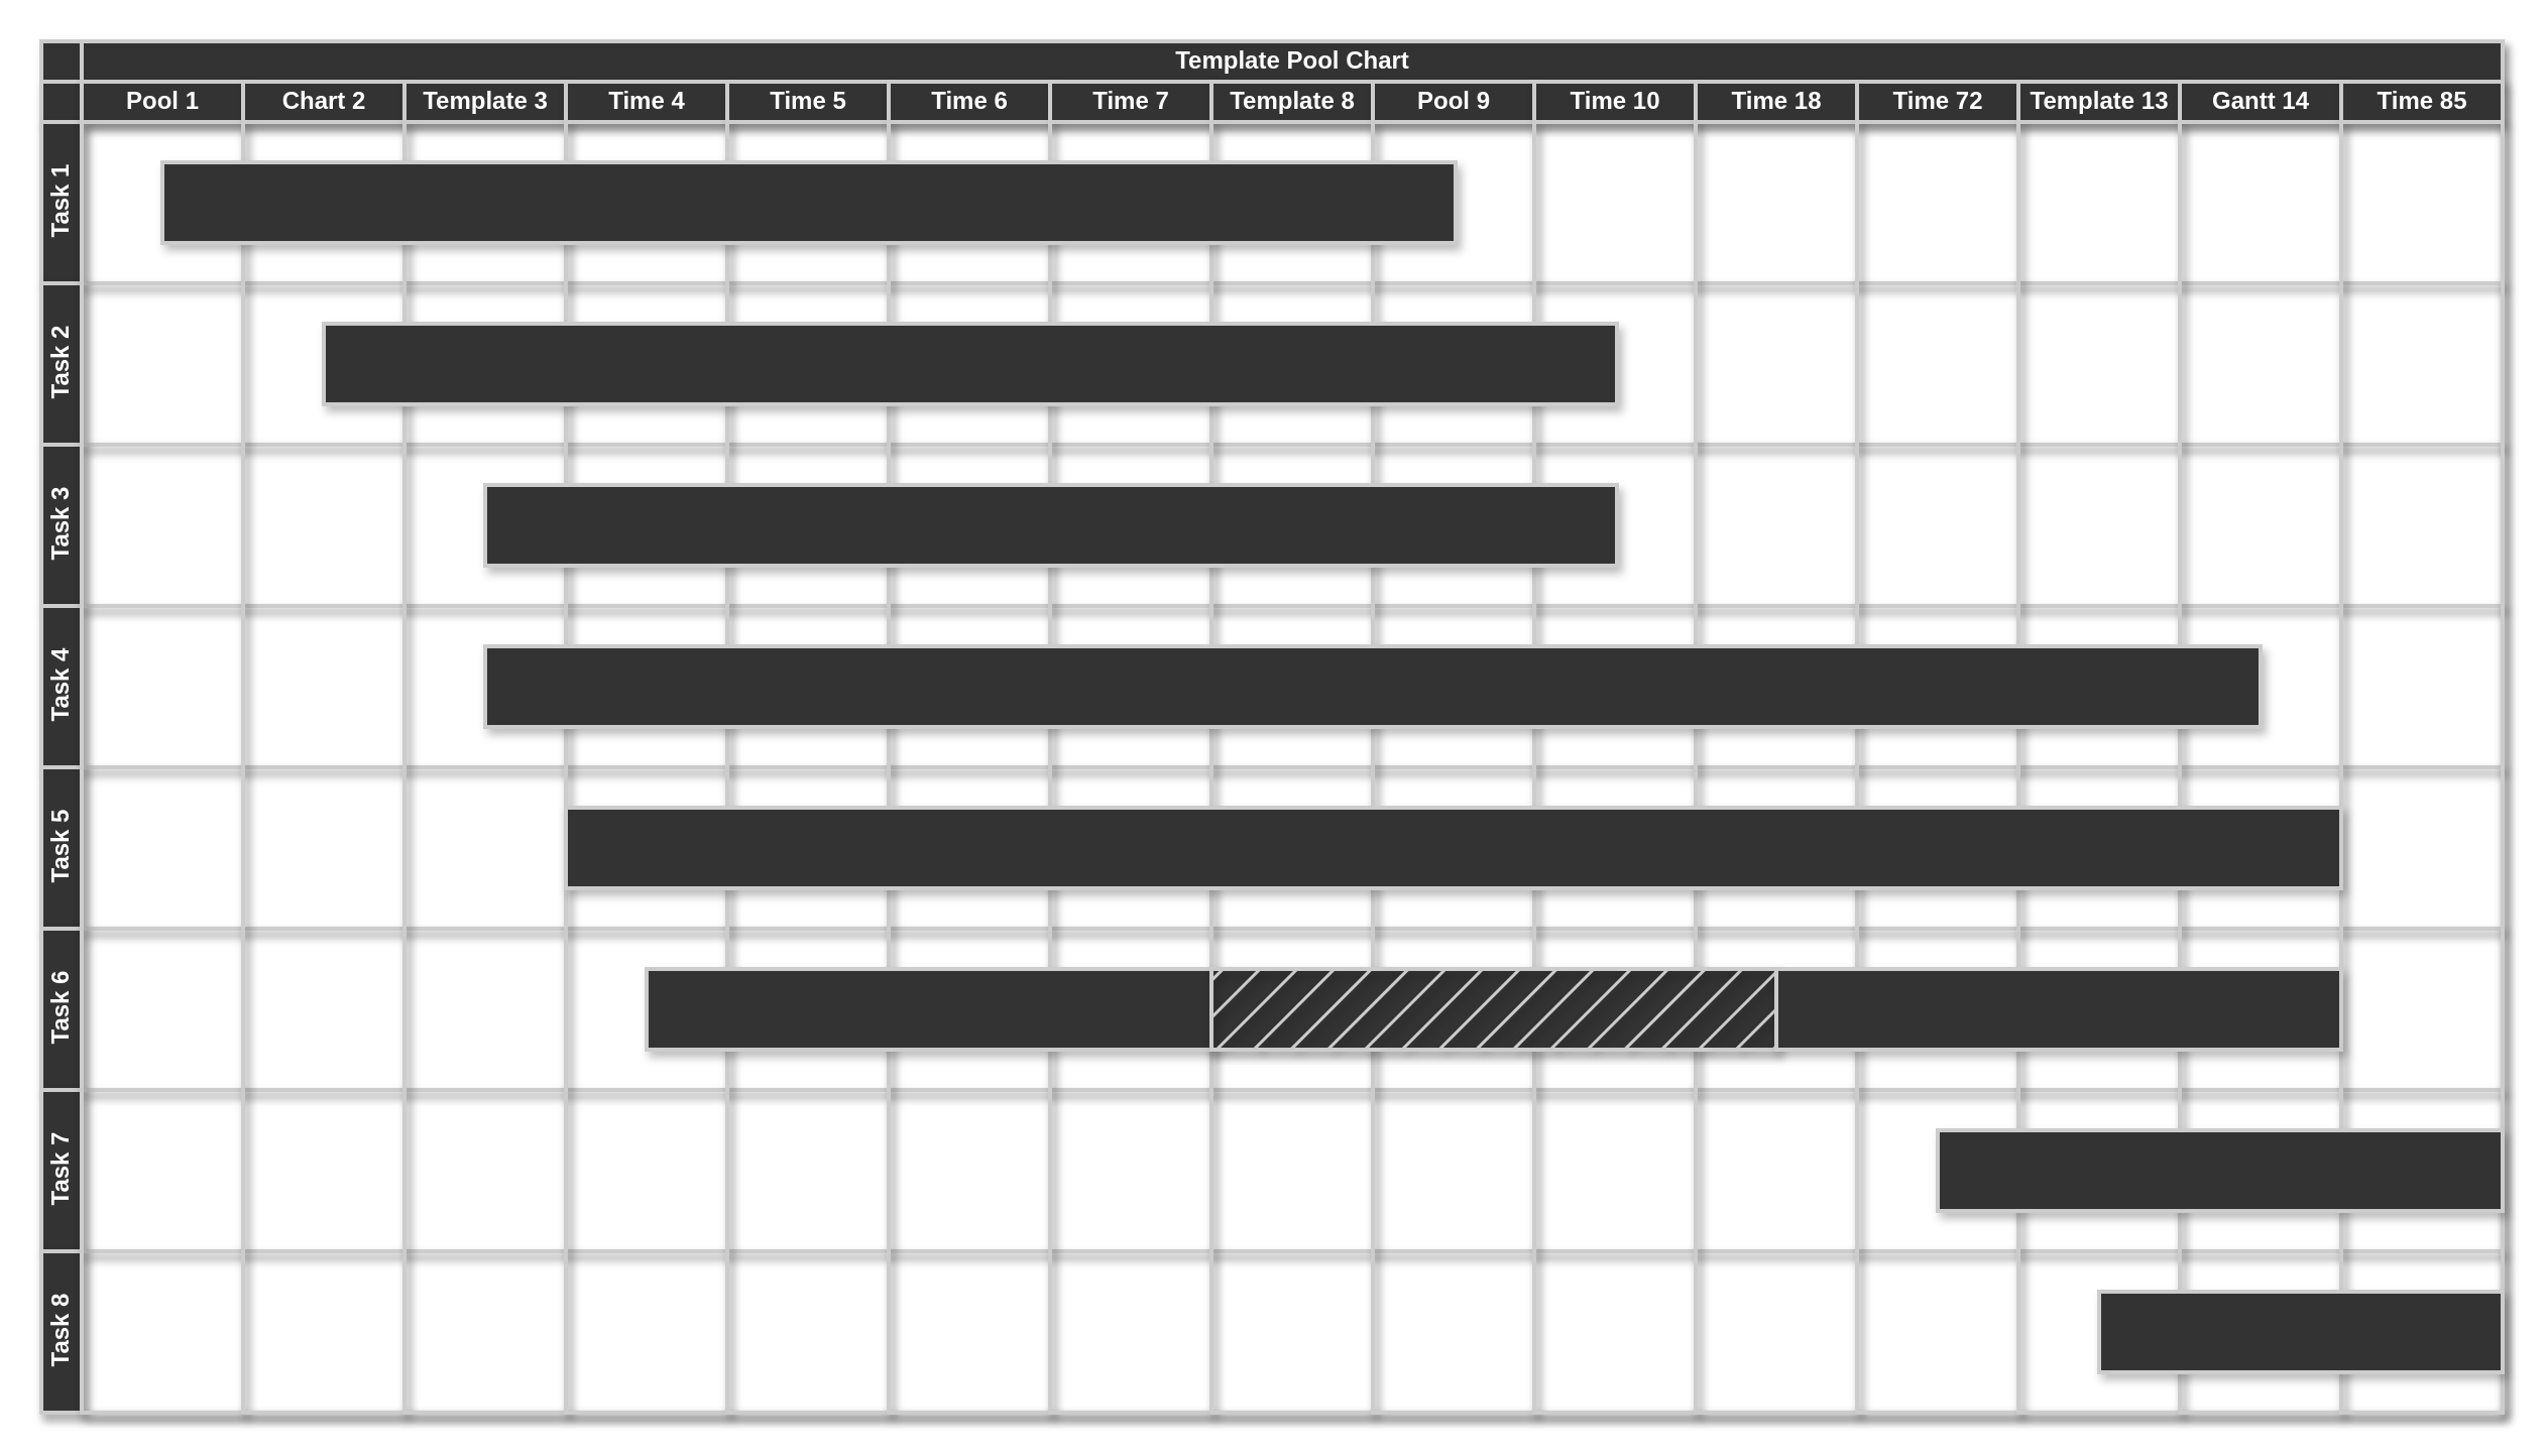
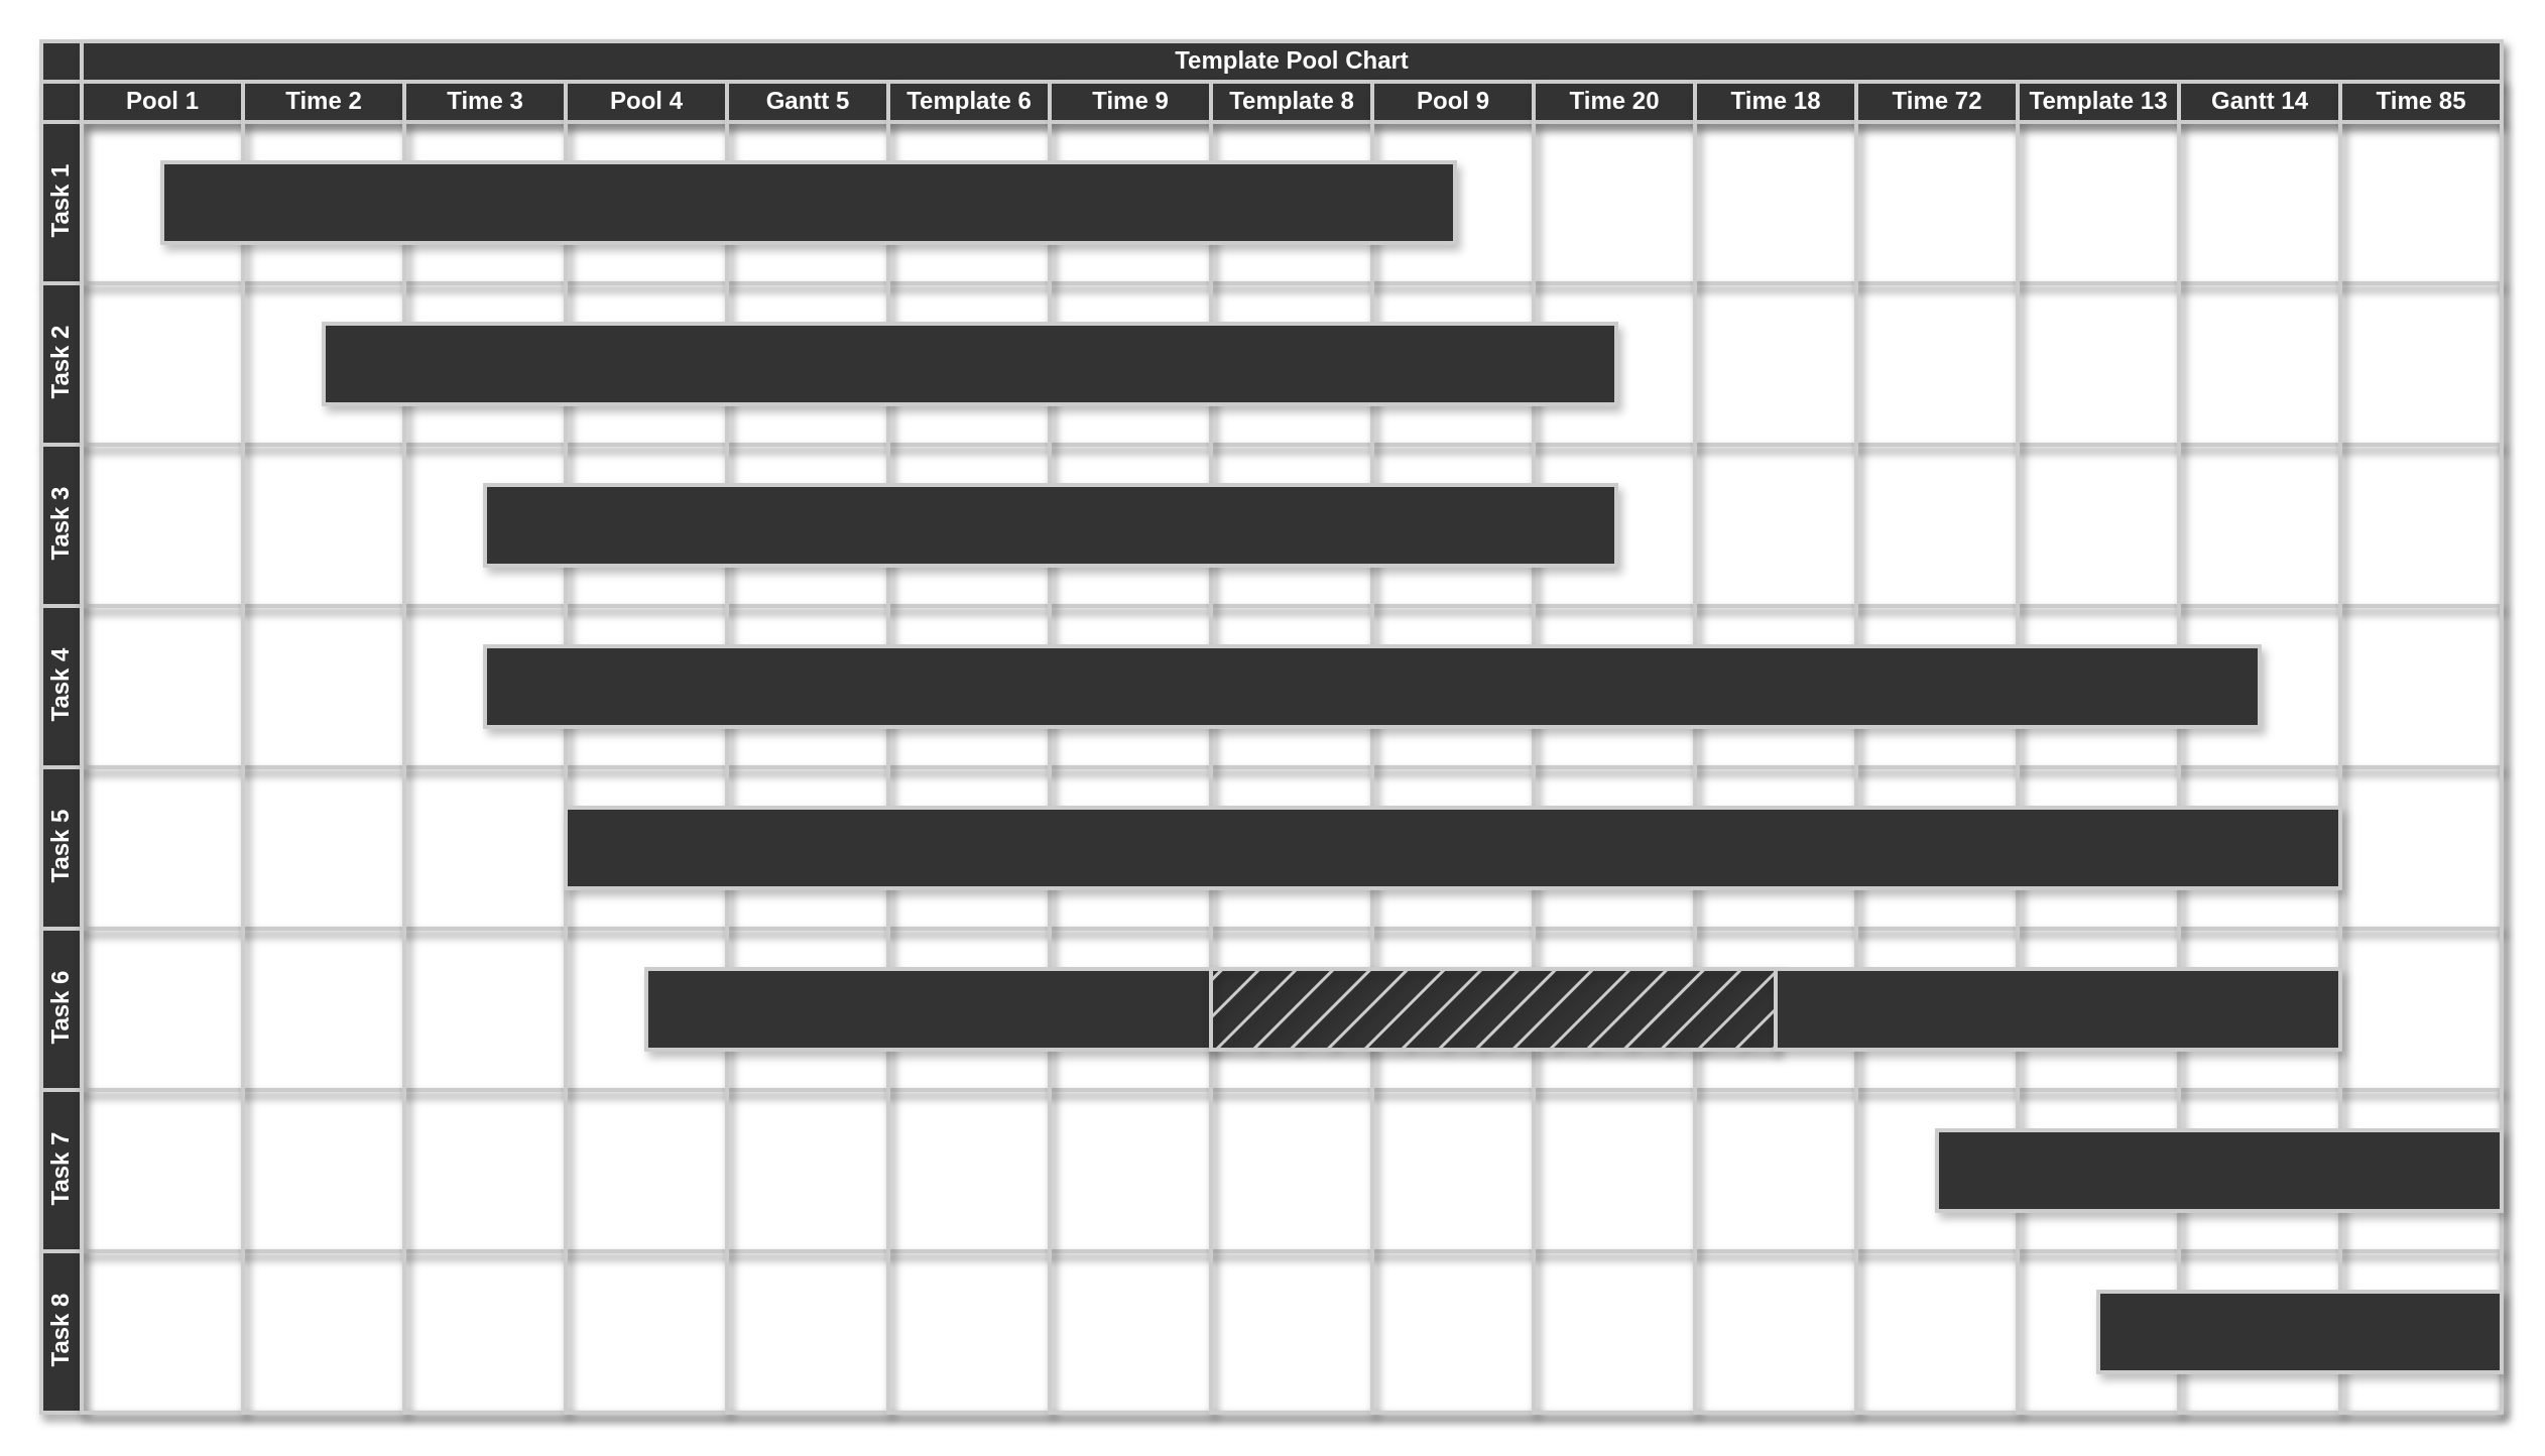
- <mxCell id="14" value="&lt;span style=&quot;&quot;&gt;&lt;font style=&quot;color: rgb(255, 255, 255);&quot;&gt;Chart 2&lt;/font&gt;&lt;/span&gt;" style="swimlane;startSize=20;html=1;fillColor=#333333;strokeColor=#CCCCCC;strokeWidth=2;shadow=1;swimlaneLine=1;fontColor=#FFFFFF;" vertex="1" parent="12"><mxGeometry x="80" y="20" width="80" height="660" as="geometry" /></mxCell>
+ <mxCell id="14" value="&lt;span style=&quot;&quot;&gt;&lt;font style=&quot;color: rgb(255, 255, 255);&quot;&gt;Time 2&lt;/font&gt;&lt;/span&gt;" style="swimlane;startSize=20;html=1;fillColor=#333333;strokeColor=#CCCCCC;strokeWidth=2;shadow=1;swimlaneLine=1;fontColor=#FFFFFF;" vertex="1" parent="12"><mxGeometry x="80" y="20" width="80" height="660" as="geometry" /></mxCell>
- <mxCell id="15" value="&lt;span style=&quot;&quot;&gt;&lt;font style=&quot;color: rgb(255, 255, 255);&quot;&gt;Template 3&lt;/font&gt;&lt;/span&gt;" style="swimlane;startSize=20;html=1;fillColor=#333333;strokeColor=#CCCCCC;strokeWidth=2;shadow=1;swimlaneLine=1;fontColor=#FFFFFF;" vertex="1" parent="12"><mxGeometry x="160" y="20" width="80" height="660" as="geometry" /></mxCell>
+ <mxCell id="15" value="&lt;span style=&quot;&quot;&gt;&lt;font style=&quot;color: rgb(255, 255, 255);&quot;&gt;Time 3&lt;/font&gt;&lt;/span&gt;" style="swimlane;startSize=20;html=1;fillColor=#333333;strokeColor=#CCCCCC;strokeWidth=2;shadow=1;swimlaneLine=1;fontColor=#FFFFFF;" vertex="1" parent="12"><mxGeometry x="160" y="20" width="80" height="660" as="geometry" /></mxCell>
- <mxCell id="16" value="&lt;span style=&quot;&quot;&gt;&lt;font style=&quot;color: rgb(255, 255, 255);&quot;&gt;Time 4&lt;/font&gt;&lt;/span&gt;" style="swimlane;startSize=20;html=1;fillColor=#333333;strokeColor=#CCCCCC;strokeWidth=2;shadow=1;swimlaneLine=1;fontColor=#FFFFFF;" vertex="1" parent="12"><mxGeometry x="240" y="20" width="80" height="660" as="geometry" /></mxCell>
+ <mxCell id="16" value="&lt;span style=&quot;&quot;&gt;&lt;font style=&quot;color: rgb(255, 255, 255);&quot;&gt;Pool 4&lt;/font&gt;&lt;/span&gt;" style="swimlane;startSize=20;html=1;fillColor=#333333;strokeColor=#CCCCCC;strokeWidth=2;shadow=1;swimlaneLine=1;fontColor=#FFFFFF;" vertex="1" parent="12"><mxGeometry x="240" y="20" width="80" height="660" as="geometry" /></mxCell>
- <mxCell id="17" value="&lt;span style=&quot;&quot;&gt;&lt;font style=&quot;color: rgb(255, 255, 255);&quot;&gt;Time 5&lt;/font&gt;&lt;/span&gt;" style="swimlane;startSize=20;html=1;fillColor=#333333;strokeColor=#CCCCCC;strokeWidth=2;shadow=1;swimlaneLine=1;fontColor=#FFFFFF;" vertex="1" parent="12"><mxGeometry x="320" y="20" width="80" height="660" as="geometry" /></mxCell>
+ <mxCell id="17" value="&lt;span style=&quot;&quot;&gt;&lt;font style=&quot;color: rgb(255, 255, 255);&quot;&gt;Gantt 5&lt;/font&gt;&lt;/span&gt;" style="swimlane;startSize=20;html=1;fillColor=#333333;strokeColor=#CCCCCC;strokeWidth=2;shadow=1;swimlaneLine=1;fontColor=#FFFFFF;" vertex="1" parent="12"><mxGeometry x="320" y="20" width="80" height="660" as="geometry" /></mxCell>
- <mxCell id="18" value="&lt;span style=&quot;&quot;&gt;&lt;font style=&quot;color: rgb(255, 255, 255);&quot;&gt;Time 6&lt;/font&gt;&lt;/span&gt;" style="swimlane;startSize=20;html=1;fillColor=#333333;strokeColor=#CCCCCC;strokeWidth=2;shadow=1;swimlaneLine=1;fontColor=#FFFFFF;" vertex="1" parent="12"><mxGeometry x="400" y="20" width="80" height="660" as="geometry" /></mxCell>
+ <mxCell id="18" value="&lt;span style=&quot;&quot;&gt;&lt;font style=&quot;color: rgb(255, 255, 255);&quot;&gt;Template 6&lt;/font&gt;&lt;/span&gt;" style="swimlane;startSize=20;html=1;fillColor=#333333;strokeColor=#CCCCCC;strokeWidth=2;shadow=1;swimlaneLine=1;fontColor=#FFFFFF;" vertex="1" parent="12"><mxGeometry x="400" y="20" width="80" height="660" as="geometry" /></mxCell>
- <mxCell id="19" value="&lt;span style=&quot;&quot;&gt;&lt;font style=&quot;color: rgb(255, 255, 255);&quot;&gt;Time 7&lt;/font&gt;&lt;/span&gt;" style="swimlane;startSize=20;html=1;fillColor=#333333;strokeColor=#CCCCCC;strokeWidth=2;shadow=1;swimlaneLine=1;fontColor=#FFFFFF;" vertex="1" parent="12"><mxGeometry x="480" y="20" width="80" height="660" as="geometry" /></mxCell>
+ <mxCell id="19" value="&lt;span style=&quot;&quot;&gt;&lt;font style=&quot;color: rgb(255, 255, 255);&quot;&gt;Time 9&lt;/font&gt;&lt;/span&gt;" style="swimlane;startSize=20;html=1;fillColor=#333333;strokeColor=#CCCCCC;strokeWidth=2;shadow=1;swimlaneLine=1;fontColor=#FFFFFF;" vertex="1" parent="12"><mxGeometry x="480" y="20" width="80" height="660" as="geometry" /></mxCell>
- <mxCell id="22" value="&lt;span style=&quot;&quot;&gt;&lt;font style=&quot;color: rgb(255, 255, 255);&quot;&gt;Time 10&lt;/font&gt;&lt;/span&gt;" style="swimlane;startSize=20;html=1;fillColor=#333333;strokeColor=#CCCCCC;strokeWidth=2;shadow=1;swimlaneLine=1;fontColor=#FFFFFF;" vertex="1" parent="12"><mxGeometry x="720" y="20" width="80" height="660" as="geometry" /></mxCell>
+ <mxCell id="22" value="&lt;span style=&quot;&quot;&gt;&lt;font style=&quot;color: rgb(255, 255, 255);&quot;&gt;Time 20&lt;/font&gt;&lt;/span&gt;" style="swimlane;startSize=20;html=1;fillColor=#333333;strokeColor=#CCCCCC;strokeWidth=2;shadow=1;swimlaneLine=1;fontColor=#FFFFFF;" vertex="1" parent="12"><mxGeometry x="720" y="20" width="80" height="660" as="geometry" /></mxCell>
